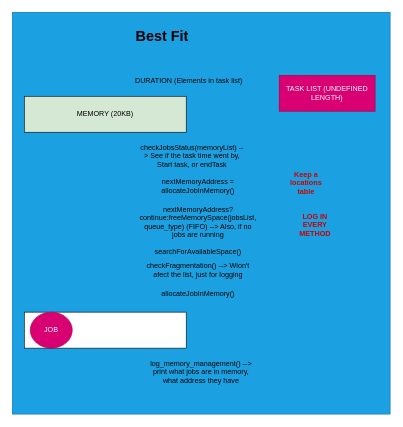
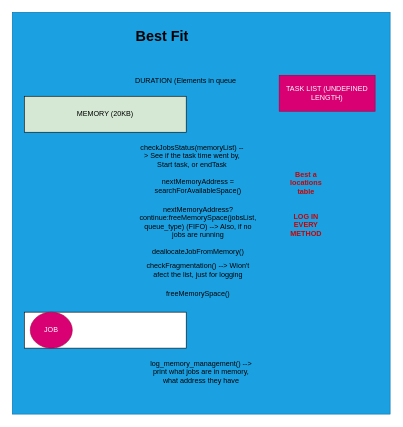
- <mxCell id="6" value="&lt;h1 style=&quot;&quot;&gt;&lt;span style=&quot;font-size: 12px; font-weight: 400;&quot;&gt;DURATION (Elements in task list)&lt;/span&gt;&lt;/h1&gt;" style="text;html=1;strokeColor=none;fillColor=none;spacing=5;spacingTop=-20;whiteSpace=wrap;overflow=hidden;rounded=0;" parent="1" vertex="1"><mxGeometry x="220" y="110" width="190" height="45" as="geometry" /></mxCell>
+ <mxCell id="6" value="&lt;h1 style=&quot;&quot;&gt;&lt;span style=&quot;font-size: 12px; font-weight: 400;&quot;&gt;DURATION (Elements in queue list)&lt;/span&gt;&lt;/h1&gt;" style="text;html=1;strokeColor=none;fillColor=none;spacing=5;spacingTop=-20;whiteSpace=wrap;overflow=hidden;rounded=0;" parent="1" vertex="1"><mxGeometry x="220" y="110" width="190" height="45" as="geometry" /></mxCell>
- <mxCell id="17" value="Keep a locations table" style="text;html=1;strokeColor=none;fillColor=none;align=center;verticalAlign=middle;whiteSpace=wrap;rounded=0;fontColor=#CC0000;fontStyle=1" parent="1" vertex="1"><mxGeometry x="480" y="290" width="60" height="30" as="geometry" /></mxCell>
+ <mxCell id="17" value="Best a locations table" style="text;html=1;strokeColor=none;fillColor=none;align=center;verticalAlign=middle;whiteSpace=wrap;rounded=0;fontColor=#CC0000;fontStyle=1" parent="1" vertex="1"><mxGeometry x="480" y="290" width="60" height="30" as="geometry" /></mxCell>
- <mxCell id="7" value="nextMemoryAddress = allocateJobInMemory()" style="text;html=1;strokeColor=none;fillColor=none;align=center;verticalAlign=middle;whiteSpace=wrap;rounded=0;" parent="1" vertex="1"><mxGeometry x="240" y="280" width="180" height="60" as="geometry" /></mxCell>
+ <mxCell id="7" value="nextMemoryAddress = searchForAvailableSpace()" style="text;html=1;strokeColor=none;fillColor=none;align=center;verticalAlign=middle;whiteSpace=wrap;rounded=0;" parent="1" vertex="1"><mxGeometry x="240" y="280" width="180" height="60" as="geometry" /></mxCell>
- <mxCell id="16" value="LOG IN EVERY METHOD" style="text;html=1;strokeColor=none;fillColor=none;align=center;verticalAlign=middle;whiteSpace=wrap;rounded=0;fontColor=#CC0000;fontStyle=1" parent="1" vertex="1"><mxGeometry x="495" y="360" width="60" height="30" as="geometry" /></mxCell>
+ <mxCell id="16" value="LOG IN EVERY METHOD" style="text;html=1;strokeColor=none;fillColor=none;align=center;verticalAlign=middle;whiteSpace=wrap;rounded=0;fontColor=#CC0000;fontStyle=1" parent="1" vertex="1"><mxGeometry x="480" y="360" width="60" height="30" as="geometry" /></mxCell>
- <mxCell id="11" value="searchForAvailableSpace()" style="text;html=1;strokeColor=none;fillColor=none;align=center;verticalAlign=middle;whiteSpace=wrap;rounded=0;" parent="1" vertex="1"><mxGeometry x="240" y="390" width="180" height="60" as="geometry" /></mxCell>
+ <mxCell id="11" value="deallocateJobFromMemory()" style="text;html=1;strokeColor=none;fillColor=none;align=center;verticalAlign=middle;whiteSpace=wrap;rounded=0;" parent="1" vertex="1"><mxGeometry x="240" y="390" width="180" height="60" as="geometry" /></mxCell>
- <mxCell id="13" value="allocateJobInMemory()" style="text;html=1;strokeColor=none;fillColor=none;align=center;verticalAlign=middle;whiteSpace=wrap;rounded=0;" parent="1" vertex="1"><mxGeometry x="240" y="460" width="180" height="60" as="geometry" /></mxCell>
+ <mxCell id="13" value="freeMemorySpace()" style="text;html=1;strokeColor=none;fillColor=none;align=center;verticalAlign=middle;whiteSpace=wrap;rounded=0;" parent="1" vertex="1"><mxGeometry x="240" y="460" width="180" height="60" as="geometry" /></mxCell>
